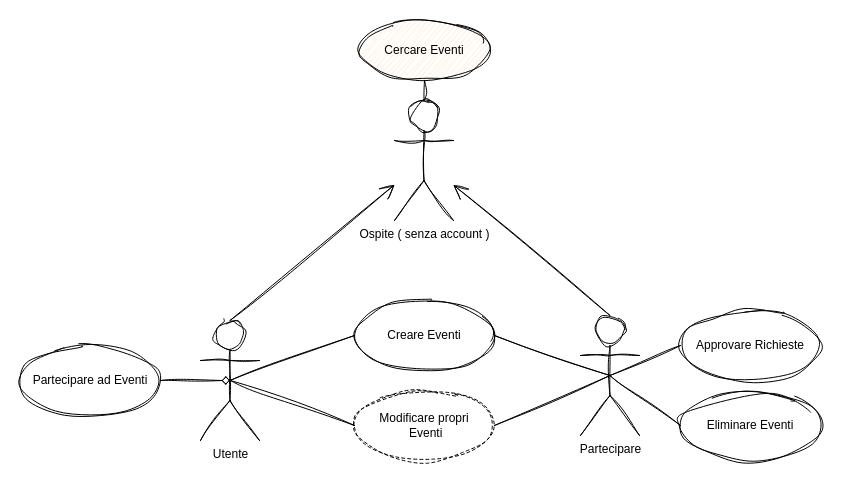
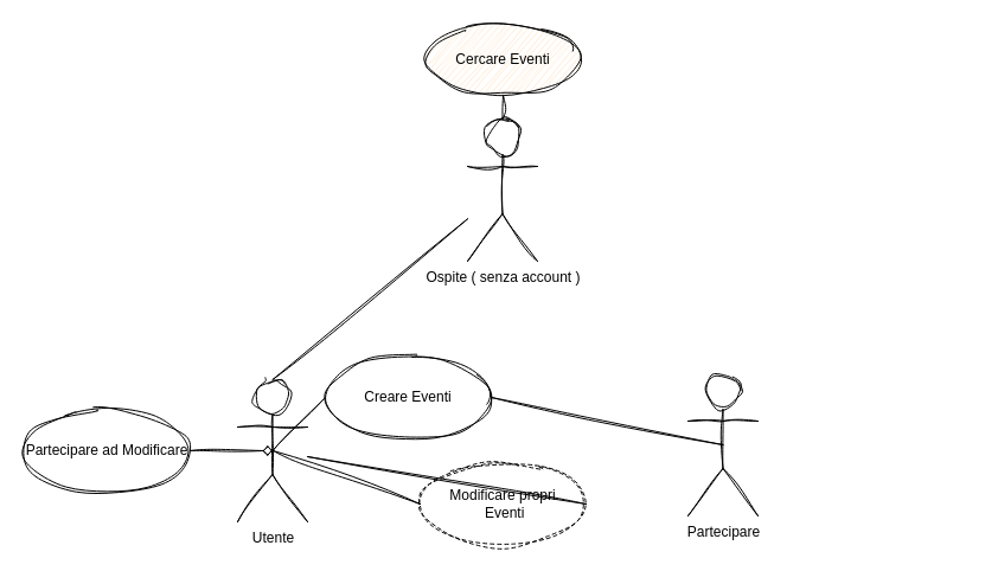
- <mxCell id="11" value="" style="endArrow=open;endFill=1;endSize=12;html=1;rounded=0;exitX=0.5;exitY=0;exitDx=0;exitDy=0;exitPerimeter=0;shadow=0;sketch=1;curveFitting=1;jiggle=2;" edge="1" parent="1" source="4" target="2"><mxGeometry width="160" relative="1" as="geometry"><mxPoint x="340" y="350" as="sourcePoint" /><mxPoint x="500" y="350" as="targetPoint" /></mxGeometry></mxCell>
+ <mxCell id="11" value="" style="endArrow=none;endFill=1;endSize=12;html=1;rounded=0;exitX=0.5;exitY=0;exitDx=0;exitDy=0;exitPerimeter=0;shadow=0;sketch=1;curveFitting=1;jiggle=2;" edge="1" parent="1" source="4" target="2"><mxGeometry width="160" relative="1" as="geometry"><mxPoint x="340" y="350" as="sourcePoint" /><mxPoint x="500" y="350" as="targetPoint" /></mxGeometry></mxCell>
- <mxCell id="12" value="" style="endArrow=open;endFill=1;endSize=12;html=1;rounded=0;exitX=0.5;exitY=0;exitDx=0;exitDy=0;exitPerimeter=0;shadow=0;sketch=1;curveFitting=1;jiggle=2;" edge="1" parent="1" source="7" target="2"><mxGeometry width="160" relative="1" as="geometry"><mxPoint x="240" y="330" as="sourcePoint" /><mxPoint x="404" y="194" as="targetPoint" /></mxGeometry></mxCell>
- <mxCell id="6" value="Creare Eventi" style="ellipse;whiteSpace=wrap;html=1;shadow=0;sketch=1;curveFitting=1;jiggle=2;" vertex="1" parent="1"><mxGeometry x="354" y="300" width="140" height="70" as="geometry" /></mxCell>
+ <mxCell id="6" value="Creare Eventi" style="ellipse;whiteSpace=wrap;html=1;shadow=0;sketch=1;curveFitting=1;jiggle=2;" vertex="1" parent="1"><mxGeometry x="274" y="300" width="140" height="70" as="geometry" /></mxCell>
- <mxCell id="8" value="Approvare Richieste" style="ellipse;whiteSpace=wrap;html=1;shadow=0;sketch=1;curveFitting=1;jiggle=2;" vertex="1" parent="1"><mxGeometry x="680" y="310" width="140" height="70" as="geometry" /></mxCell>
- <mxCell id="18" style="rounded=0;orthogonalLoop=1;jettySize=auto;html=1;endArrow=none;endFill=0;entryX=0.5;entryY=0.5;entryDx=0;entryDy=0;entryPerimeter=0;exitX=0;exitY=0.5;exitDx=0;exitDy=0;shadow=0;sketch=1;curveFitting=1;jiggle=2;" edge="1" parent="1" source="8" target="7"><mxGeometry relative="1" as="geometry"><mxPoint x="514" y="350" as="sourcePoint" /><mxPoint x="630" y="395" as="targetPoint" /></mxGeometry></mxCell>
- <mxCell id="5" value="Partecipare ad Eventi" style="ellipse;whiteSpace=wrap;html=1;shadow=0;sketch=1;curveFitting=1;jiggle=2;" vertex="1" parent="1"><mxGeometry x="20" y="345" width="140" height="70" as="geometry" /></mxCell>
+ <mxCell id="5" value="Partecipare ad Modificare" style="ellipse;whiteSpace=wrap;html=1;shadow=0;sketch=1;curveFitting=1;jiggle=2;" vertex="1" parent="1"><mxGeometry x="20" y="345" width="140" height="70" as="geometry" /></mxCell>
- <mxCell id="19" style="rounded=0;orthogonalLoop=1;jettySize=auto;html=1;endArrow=none;endFill=0;entryX=0;entryY=0.5;entryDx=0;entryDy=0;exitX=0.5;exitY=0.5;exitDx=0;exitDy=0;exitPerimeter=0;shadow=0;sketch=1;curveFitting=1;jiggle=2;" edge="1" parent="1" source="7" target="9"><mxGeometry relative="1" as="geometry"><mxPoint x="610" y="370" as="sourcePoint" /><mxPoint x="726" y="415" as="targetPoint" /></mxGeometry></mxCell>
- <mxCell id="17" style="rounded=0;orthogonalLoop=1;jettySize=auto;html=1;endArrow=none;endFill=0;entryX=0.5;entryY=0.5;entryDx=0;entryDy=0;entryPerimeter=0;exitX=1;exitY=0.5;exitDx=0;exitDy=0;shadow=0;sketch=1;curveFitting=1;jiggle=2;" edge="1" parent="1" source="10" target="7"><mxGeometry relative="1" as="geometry"><mxPoint x="494" y="420" as="sourcePoint" /><mxPoint x="610" y="465" as="targetPoint" /></mxGeometry></mxCell>
+ <mxCell id="17" style="rounded=0;orthogonalLoop=1;jettySize=auto;html=1;endArrow=none;endFill=0;exitX=1;exitY=0.5;exitDx=0;exitDy=0;shadow=0;sketch=1;curveFitting=1;jiggle=2;" edge="1" parent="1" source="10" target="4"><mxGeometry relative="1" as="geometry"><mxPoint x="494" y="420" as="sourcePoint" /><mxPoint x="610" y="465" as="targetPoint" /></mxGeometry></mxCell>
- <mxCell id="9" value="Eliminare Eventi" style="ellipse;whiteSpace=wrap;html=1;shadow=0;sketch=1;curveFitting=1;jiggle=2;" vertex="1" parent="1"><mxGeometry x="680" y="390" width="140" height="70" as="geometry" /></mxCell>
